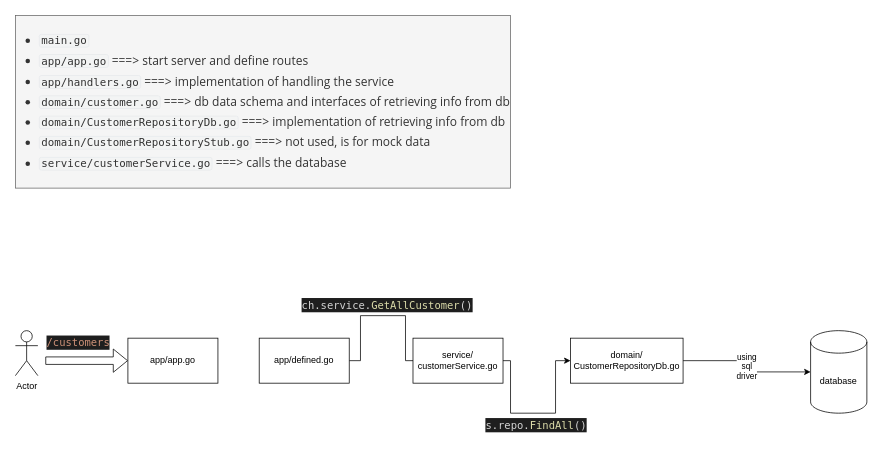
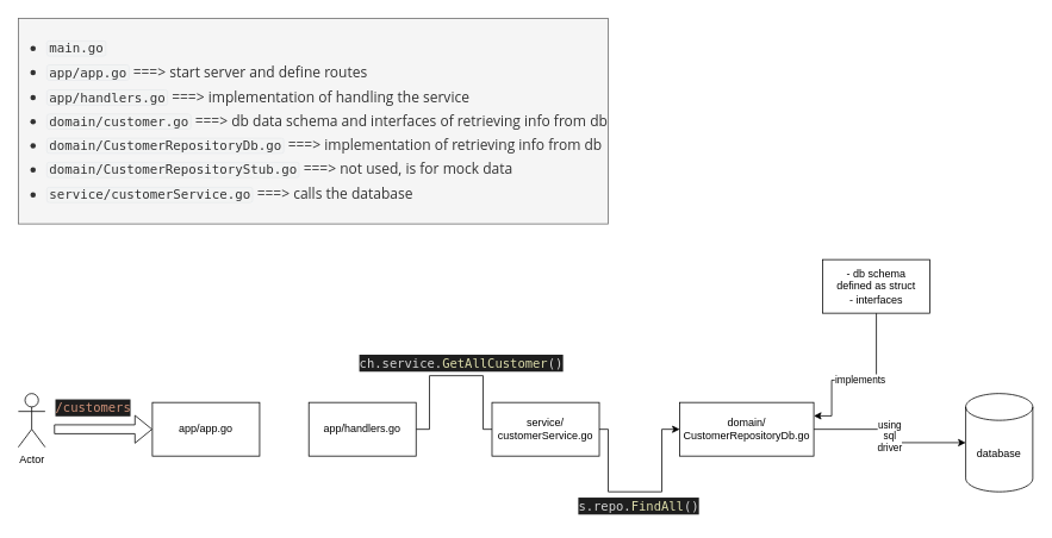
+ <mxCell id="16" value="- db schema&lt;br&gt;defined as struct&lt;br&gt;- interfaces" style="rounded=0;whiteSpace=wrap;html=1;" parent="1" vertex="1"><mxGeometry x="920" y="290" width="120" height="60" as="geometry" /></mxCell>
+ <mxCell id="15" value="implements" style="edgeStyle=orthogonalEdgeStyle;rounded=0;orthogonalLoop=1;jettySize=auto;html=1;entryX=1;entryY=0.25;entryDx=0;entryDy=0;" parent="1" source="16" target="12" edge="1"><mxGeometry relative="1" as="geometry"><Array as="points"><mxPoint x="980" y="425" /><mxPoint x="930" y="425" /><mxPoint x="930" y="465" /></Array></mxGeometry></mxCell>
- <mxCell id="7" value="app/defined.go" style="rounded=0;whiteSpace=wrap;html=1;" parent="1" vertex="1"><mxGeometry x="345" y="450" width="120" height="60" as="geometry" /></mxCell>
+ <mxCell id="7" value="app/handlers.go" style="rounded=0;whiteSpace=wrap;html=1;" parent="1" vertex="1"><mxGeometry x="345" y="450" width="120" height="60" as="geometry" /></mxCell>
